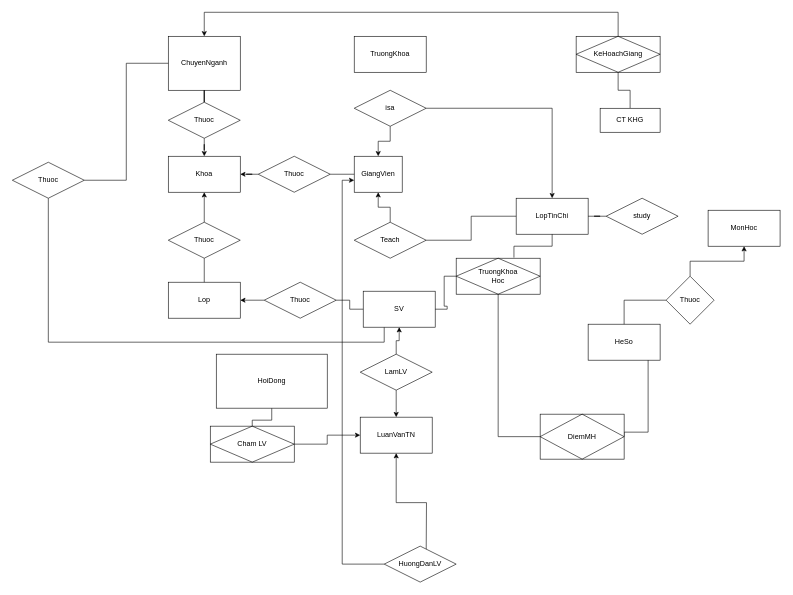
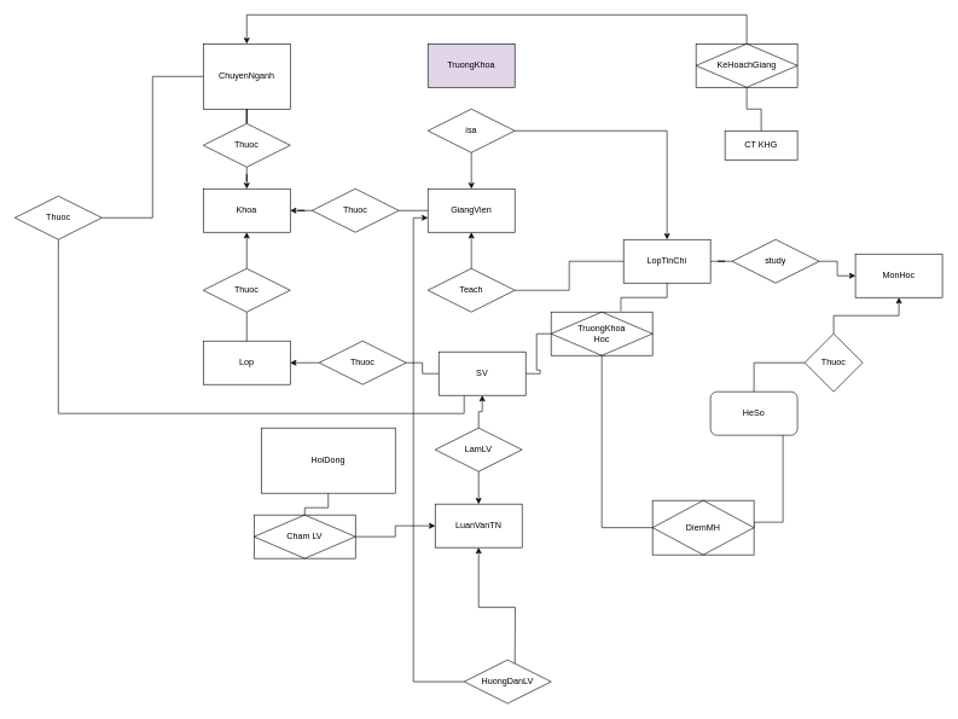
- <mxCell id="3" value="TruongKhoa" style="rounded=0;whiteSpace=wrap;html=1;" parent="1" vertex="1"><mxGeometry x="590" y="60" width="120" height="60" as="geometry" /></mxCell>
+ <mxCell id="3" value="TruongKhoa" style="rounded=0;whiteSpace=wrap;html=1;fillColor=#e1d5e7;" parent="1" vertex="1"><mxGeometry x="590" y="60" width="120" height="60" as="geometry" /></mxCell>
- <mxCell id="10" value="GiangVien" style="rounded=0;whiteSpace=wrap;html=1;" parent="1" vertex="1"><mxGeometry x="590" y="260" width="80" height="60" as="geometry" /></mxCell>
+ <mxCell id="10" value="GiangVien" style="rounded=0;whiteSpace=wrap;html=1;" parent="1" vertex="1"><mxGeometry x="590" y="260" width="120" height="60" as="geometry" /></mxCell>
+ <mxCell id="40" style="edgeStyle=orthogonalEdgeStyle;rounded=0;orthogonalLoop=1;jettySize=auto;html=1;entryX=0;entryY=0.5;entryDx=0;entryDy=0;endArrow=classic;endFill=1;exitX=1;exitY=0.5;exitDx=0;exitDy=0;exitPerimeter=0;" edge="1" parent="1" source="41" target="11"><mxGeometry relative="1" as="geometry" /></mxCell>
- <mxCell id="12" value="HeSo" style="rounded=0;whiteSpace=wrap;html=1;" parent="1" vertex="1"><mxGeometry x="980" y="540" width="120" height="60" as="geometry" /></mxCell>
+ <mxCell id="12" value="HeSo" style="whiteSpace=wrap;html=1;rounded=1;" parent="1" vertex="1"><mxGeometry x="980" y="540" width="120" height="60" as="geometry" /></mxCell>
